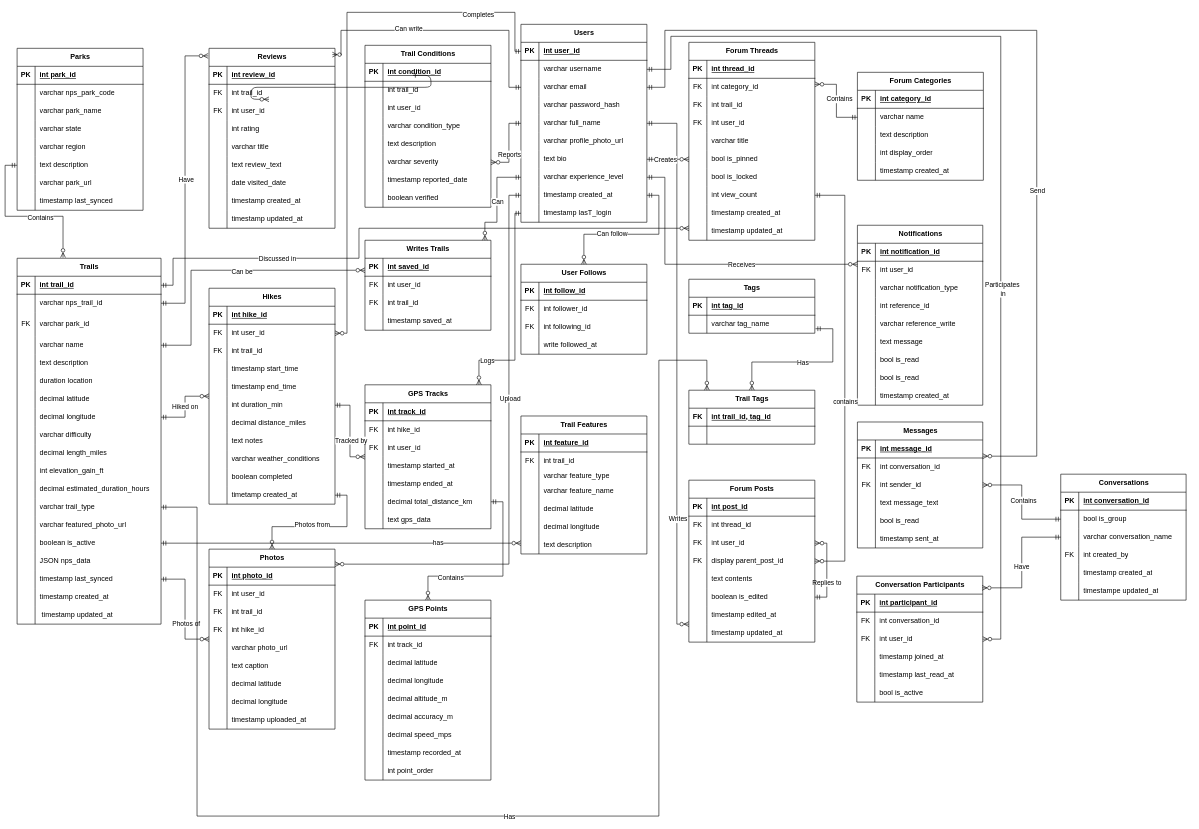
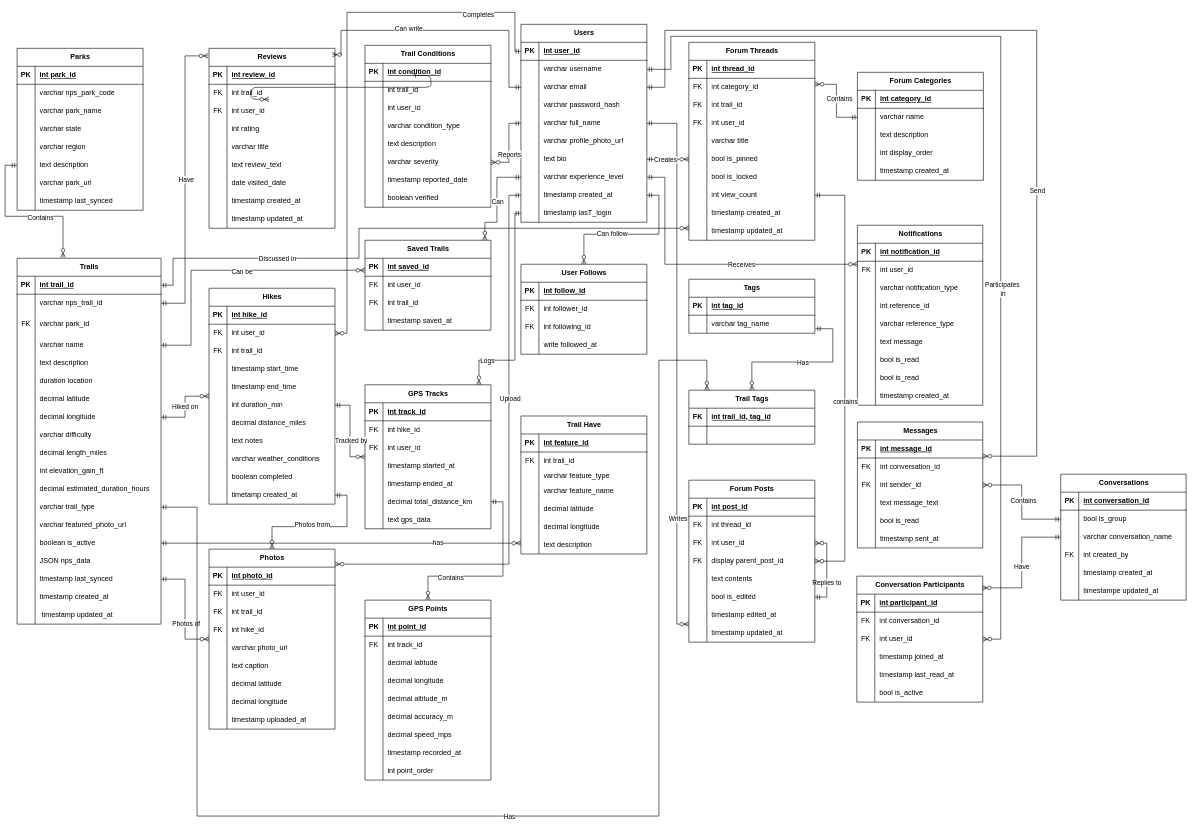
- <mxCell id="234" value="Writes Trails" style="shape=table;startSize=30;container=1;collapsible=1;childLayout=tableLayout;fixedRows=1;rowLines=0;fontStyle=1;align=center;resizeLast=1;html=1;" vertex="1" parent="1"><mxGeometry x="600" y="400" width="210" height="150" as="geometry" /></mxCell>
+ <mxCell id="234" value="Saved Trails" style="shape=table;startSize=30;container=1;collapsible=1;childLayout=tableLayout;fixedRows=1;rowLines=0;fontStyle=1;align=center;resizeLast=1;html=1;" vertex="1" parent="1"><mxGeometry x="600" y="400" width="210" height="150" as="geometry" /></mxCell>
- <mxCell id="490" value="varchar reference_write" style="shape=partialRectangle;connectable=0;fillColor=none;top=0;left=0;bottom=0;right=0;align=left;spacingLeft=6;overflow=hidden;whiteSpace=wrap;html=1;" vertex="1" parent="488"><mxGeometry x="30" width="179" height="30" as="geometry"><mxRectangle width="179" height="30" as="alternateBounds" /></mxGeometry></mxCell>
+ <mxCell id="490" value="varchar reference_type" style="shape=partialRectangle;connectable=0;fillColor=none;top=0;left=0;bottom=0;right=0;align=left;spacingLeft=6;overflow=hidden;whiteSpace=wrap;html=1;" vertex="1" parent="488"><mxGeometry x="30" width="179" height="30" as="geometry"><mxRectangle width="179" height="30" as="alternateBounds" /></mxGeometry></mxCell>
- <mxCell id="261" value="Trail Features" style="shape=table;startSize=30;container=1;collapsible=1;childLayout=tableLayout;fixedRows=1;rowLines=0;fontStyle=1;align=center;resizeLast=1;html=1;" vertex="1" parent="1"><mxGeometry x="860" y="693" width="210" height="230" as="geometry" /></mxCell>
+ <mxCell id="261" value="Trail Have" style="shape=table;startSize=30;container=1;collapsible=1;childLayout=tableLayout;fixedRows=1;rowLines=0;fontStyle=1;align=center;resizeLast=1;html=1;" vertex="1" parent="1"><mxGeometry x="860" y="693" width="210" height="230" as="geometry" /></mxCell>
- <mxCell id="411" value="boolean is_edited" style="shape=partialRectangle;connectable=0;fillColor=none;top=0;left=0;bottom=0;right=0;align=left;spacingLeft=6;overflow=hidden;whiteSpace=wrap;html=1;" vertex="1" parent="409"><mxGeometry x="30" width="180" height="30" as="geometry"><mxRectangle width="180" height="30" as="alternateBounds" /></mxGeometry></mxCell>
+ <mxCell id="411" value="bool is_edited" style="shape=partialRectangle;connectable=0;fillColor=none;top=0;left=0;bottom=0;right=0;align=left;spacingLeft=6;overflow=hidden;whiteSpace=wrap;html=1;" vertex="1" parent="409"><mxGeometry x="30" width="180" height="30" as="geometry"><mxRectangle width="180" height="30" as="alternateBounds" /></mxGeometry></mxCell>
